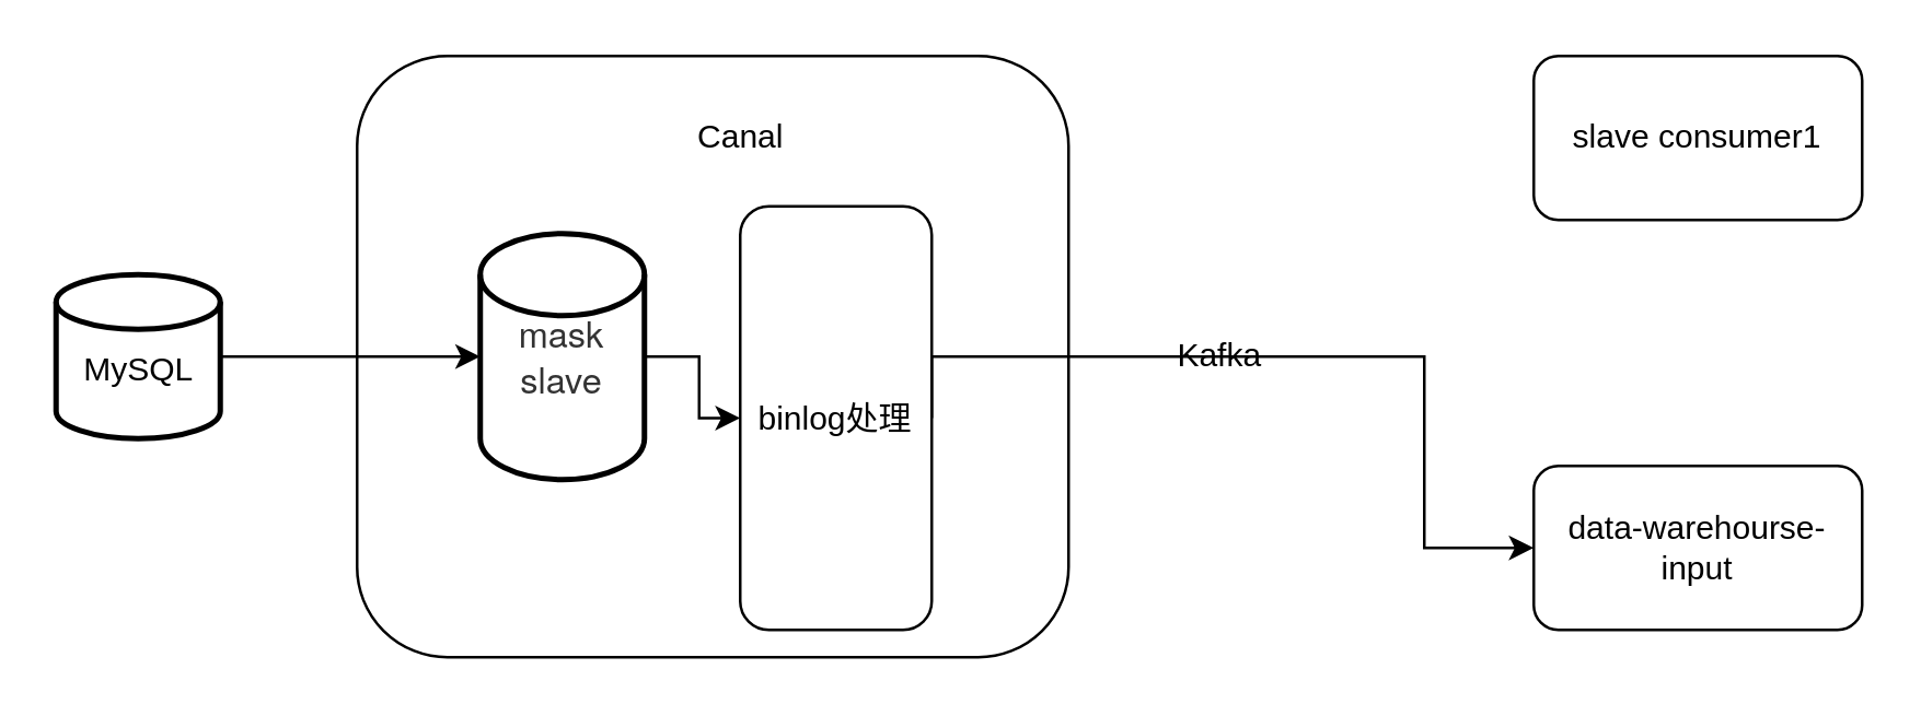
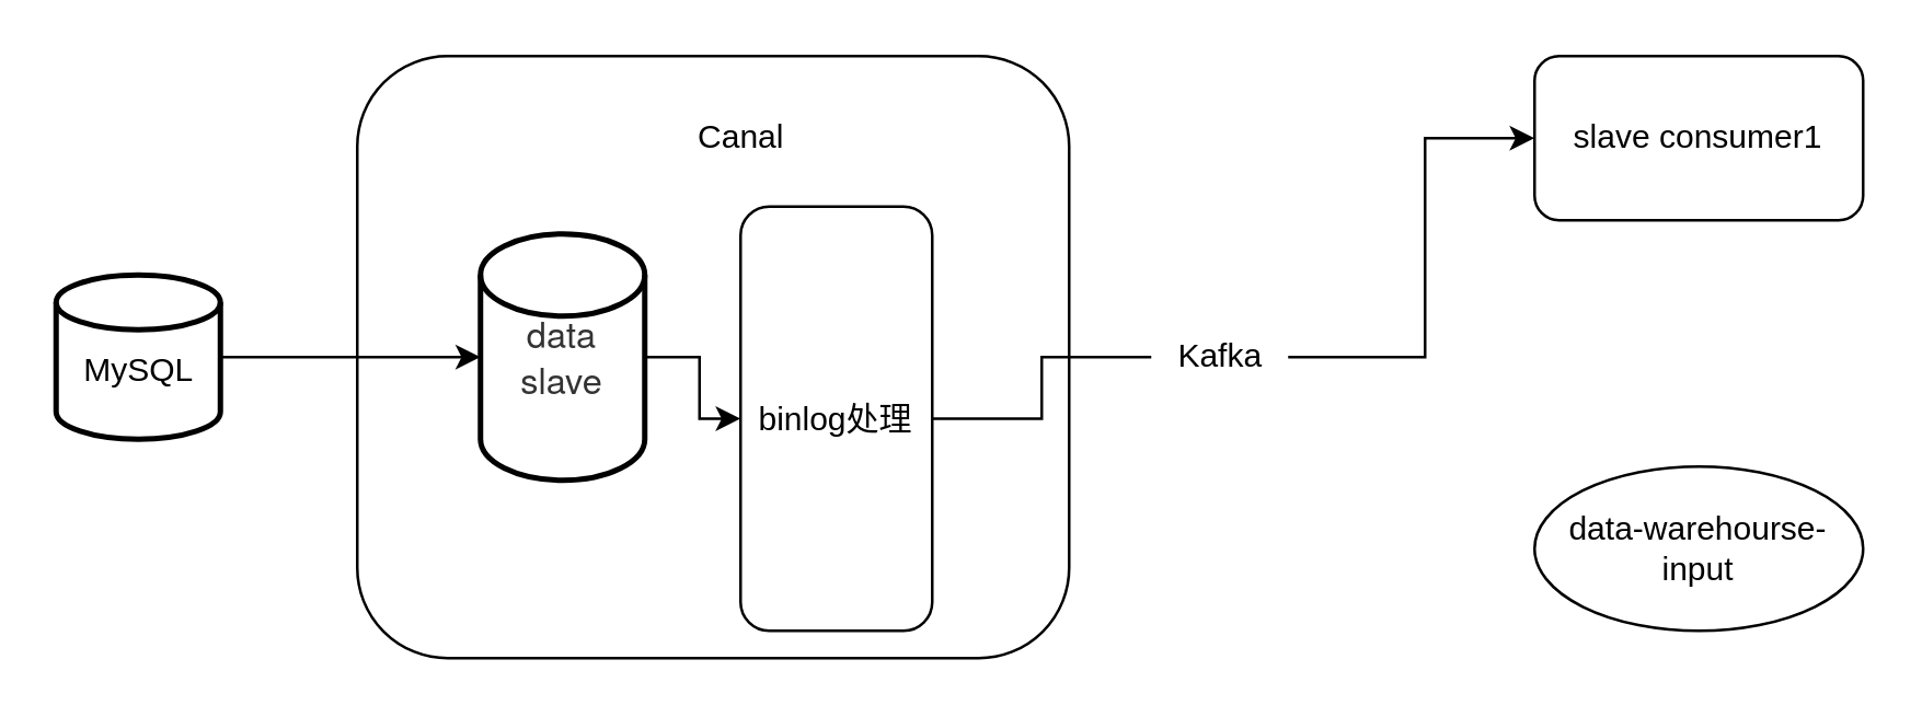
+ <mxCell id="9" style="edgeStyle=orthogonalEdgeStyle;rounded=0;orthogonalLoop=1;jettySize=auto;html=1;exitX=1;exitY=0.5;exitDx=0;exitDy=0;startArrow=none;" edge="1" parent="1" source="13" target="12"><mxGeometry relative="1" as="geometry"><Array as="points"><mxPoint x="520" y="130" /><mxPoint x="520" y="50" /></Array></mxGeometry></mxCell>
- <mxCell id="7" value="&lt;span style=&quot;color: rgb(51 , 51 , 51) ; font-family: &amp;#34;helvetica neue&amp;#34; , &amp;#34;helvetica&amp;#34; , &amp;#34;arial&amp;#34; , &amp;#34;hiragino sans gb&amp;#34; , &amp;#34;hiragino sans gb w3&amp;#34; , &amp;#34;microsoft yahei ui&amp;#34; , &amp;#34;microsoft yahei&amp;#34; , sans-serif ; font-size: 13px ; text-align: left&quot;&gt;mask slave&lt;/span&gt;" style="strokeWidth=2;html=1;shape=mxgraph.flowchart.database;whiteSpace=wrap;" vertex="1" parent="1"><mxGeometry x="175" y="85" width="60" height="90" as="geometry" /></mxCell>
+ <mxCell id="7" value="&lt;span style=&quot;color: rgb(51 , 51 , 51) ; font-family: &amp;#34;helvetica neue&amp;#34; , &amp;#34;helvetica&amp;#34; , &amp;#34;arial&amp;#34; , &amp;#34;hiragino sans gb&amp;#34; , &amp;#34;hiragino sans gb w3&amp;#34; , &amp;#34;microsoft yahei ui&amp;#34; , &amp;#34;microsoft yahei&amp;#34; , sans-serif ; font-size: 13px ; text-align: left&quot;&gt;data slave&lt;/span&gt;" style="strokeWidth=2;html=1;shape=mxgraph.flowchart.database;whiteSpace=wrap;" vertex="1" parent="1"><mxGeometry x="175" y="85" width="60" height="90" as="geometry" /></mxCell>
+ <mxCell id="14" value="" style="edgeStyle=orthogonalEdgeStyle;rounded=0;orthogonalLoop=1;jettySize=auto;html=1;exitX=1;exitY=0.5;exitDx=0;exitDy=0;endArrow=none;" edge="1" parent="1" source="11" target="13"><mxGeometry relative="1" as="geometry"><mxPoint x="340" y="130" as="sourcePoint" /><mxPoint x="530" y="50" as="targetPoint" /></mxGeometry></mxCell>
- <mxCell id="10" style="edgeStyle=orthogonalEdgeStyle;rounded=0;orthogonalLoop=1;jettySize=auto;html=1;exitX=1;exitY=0.5;exitDx=0;exitDy=0;entryX=0;entryY=0.5;entryDx=0;entryDy=0;" edge="1" parent="1" source="11" target="15"><mxGeometry relative="1" as="geometry"><Array as="points"><mxPoint x="520" y="130" /><mxPoint x="520" y="200" /></Array></mxGeometry></mxCell>
- <mxCell id="15" value="data-warehourse-input" style="rounded=1;whiteSpace=wrap;html=1;" vertex="1" parent="1"><mxGeometry x="560" y="170" width="120" height="60" as="geometry" /></mxCell>
+ <mxCell id="15" value="data-warehourse-input" style="ellipse;whiteSpace=wrap;html=1;" vertex="1" parent="1"><mxGeometry x="560" y="170" width="120" height="60" as="geometry" /></mxCell>
